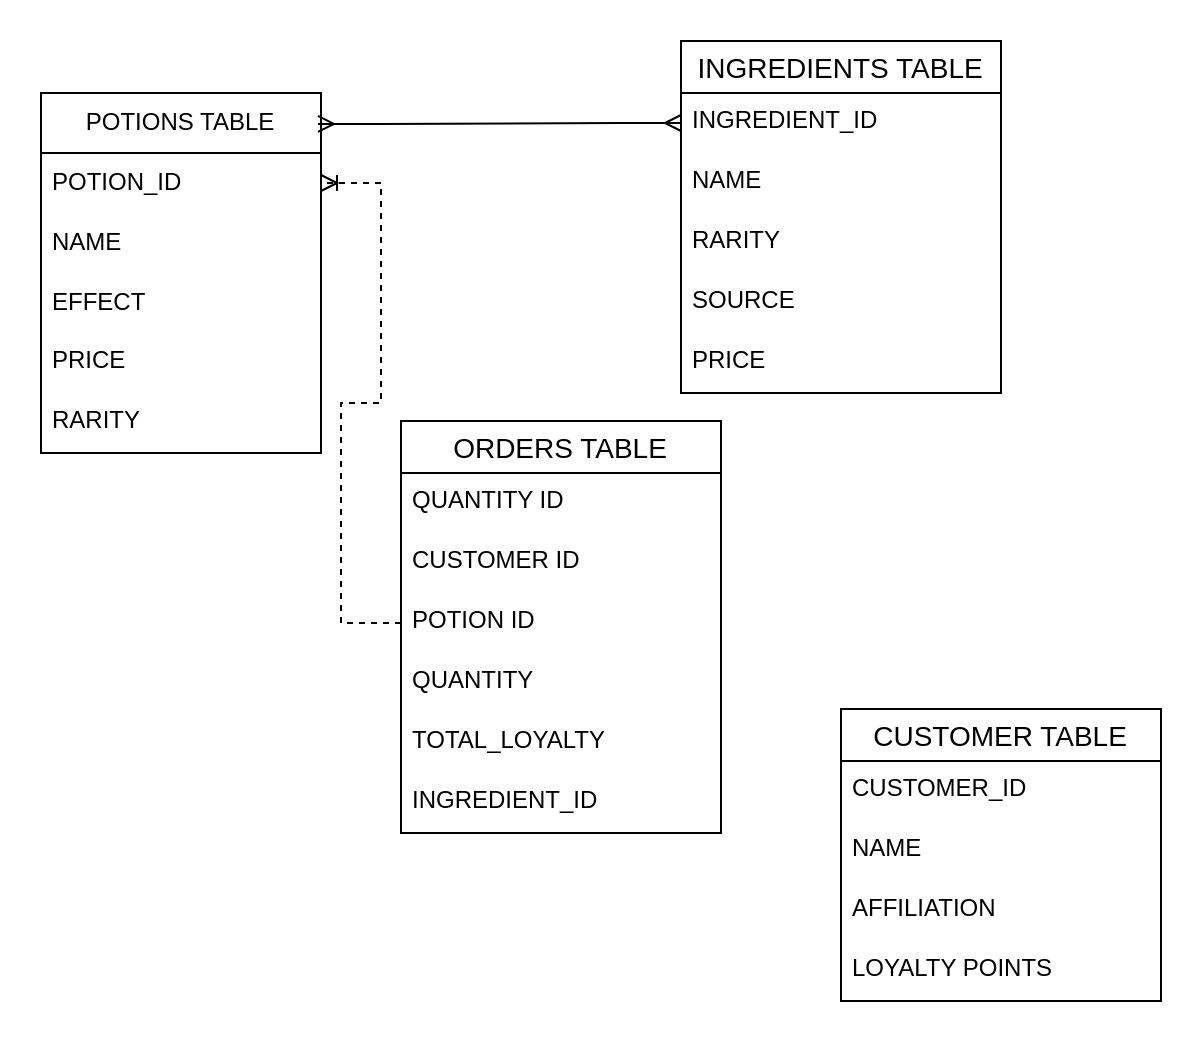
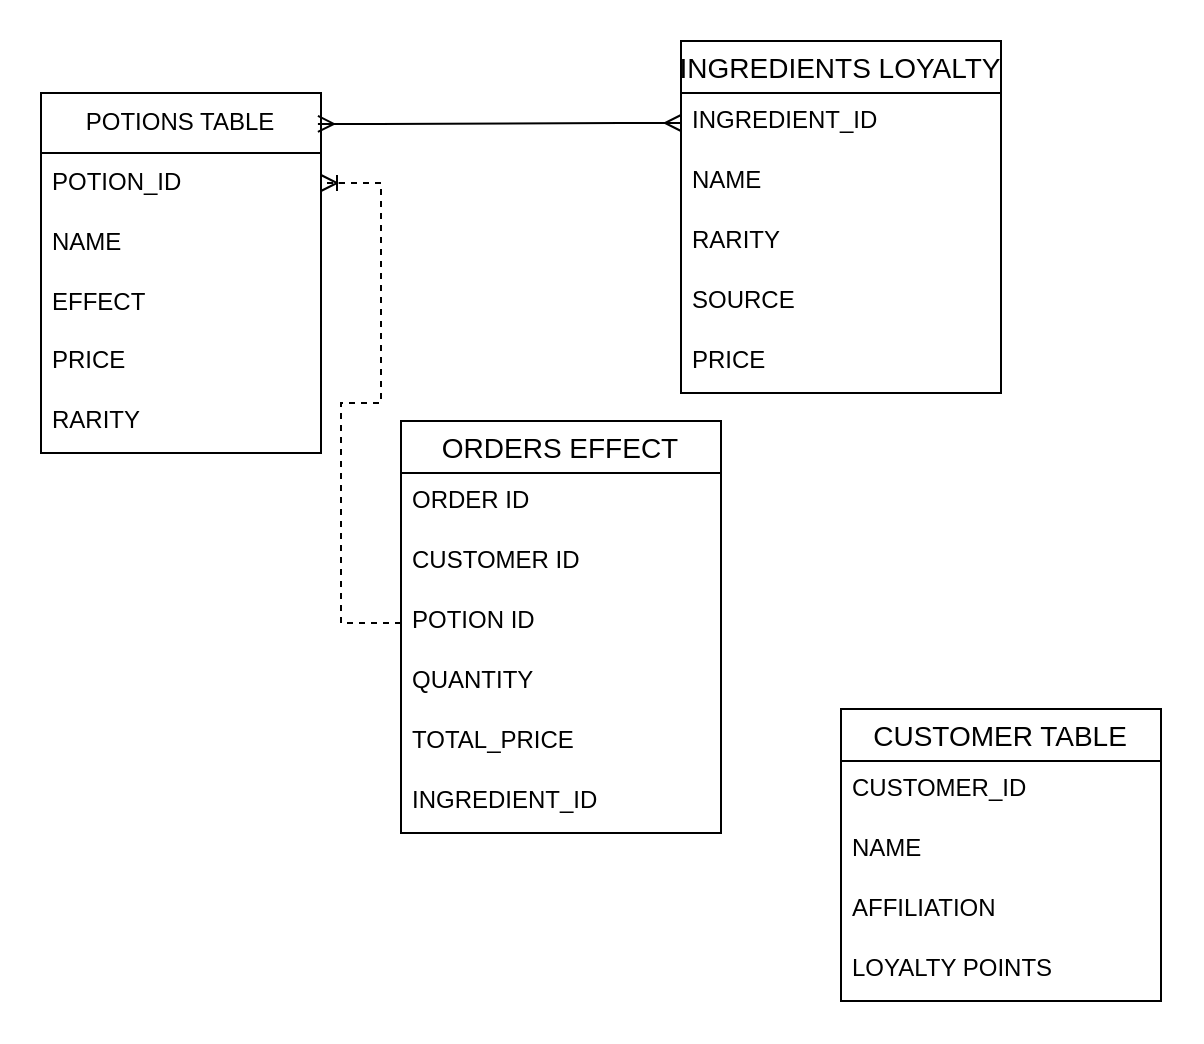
- <mxCell id="8" value="INGREDIENTS TABLE" style="swimlane;fontStyle=0;childLayout=stackLayout;horizontal=1;startSize=26;horizontalStack=0;resizeParent=1;resizeParentMax=0;resizeLast=0;collapsible=1;marginBottom=0;align=center;fontSize=14;" vertex="1" parent="1"><mxGeometry x="340" y="20" width="160" height="176" as="geometry" /></mxCell>
+ <mxCell id="8" value="INGREDIENTS LOYALTY" style="swimlane;fontStyle=0;childLayout=stackLayout;horizontal=1;startSize=26;horizontalStack=0;resizeParent=1;resizeParentMax=0;resizeLast=0;collapsible=1;marginBottom=0;align=center;fontSize=14;" vertex="1" parent="1"><mxGeometry x="340" y="20" width="160" height="176" as="geometry" /></mxCell>
- <mxCell id="19" value="ORDERS TABLE" style="swimlane;fontStyle=0;childLayout=stackLayout;horizontal=1;startSize=26;horizontalStack=0;resizeParent=1;resizeParentMax=0;resizeLast=0;collapsible=1;marginBottom=0;align=center;fontSize=14;" vertex="1" parent="1"><mxGeometry x="200" y="210" width="160" height="206" as="geometry" /></mxCell>
+ <mxCell id="19" value="ORDERS EFFECT" style="swimlane;fontStyle=0;childLayout=stackLayout;horizontal=1;startSize=26;horizontalStack=0;resizeParent=1;resizeParentMax=0;resizeLast=0;collapsible=1;marginBottom=0;align=center;fontSize=14;" vertex="1" parent="1"><mxGeometry x="200" y="210" width="160" height="206" as="geometry" /></mxCell>
- <mxCell id="20" value="QUANTITY ID" style="text;strokeColor=none;fillColor=none;spacingLeft=4;spacingRight=4;overflow=hidden;rotatable=0;points=[[0,0.5],[1,0.5]];portConstraint=eastwest;fontSize=12;whiteSpace=wrap;html=1;" vertex="1" parent="19"><mxGeometry y="26" width="160" height="30" as="geometry" /></mxCell>
+ <mxCell id="20" value="ORDER ID" style="text;strokeColor=none;fillColor=none;spacingLeft=4;spacingRight=4;overflow=hidden;rotatable=0;points=[[0,0.5],[1,0.5]];portConstraint=eastwest;fontSize=12;whiteSpace=wrap;html=1;" vertex="1" parent="19"><mxGeometry y="26" width="160" height="30" as="geometry" /></mxCell>
- <mxCell id="24" value="TOTAL_LOYALTY" style="text;strokeColor=none;fillColor=none;spacingLeft=4;spacingRight=4;overflow=hidden;rotatable=0;points=[[0,0.5],[1,0.5]];portConstraint=eastwest;fontSize=12;whiteSpace=wrap;html=1;" vertex="1" parent="19"><mxGeometry y="146" width="160" height="30" as="geometry" /></mxCell>
+ <mxCell id="24" value="TOTAL_PRICE" style="text;strokeColor=none;fillColor=none;spacingLeft=4;spacingRight=4;overflow=hidden;rotatable=0;points=[[0,0.5],[1,0.5]];portConstraint=eastwest;fontSize=12;whiteSpace=wrap;html=1;" vertex="1" parent="19"><mxGeometry y="146" width="160" height="30" as="geometry" /></mxCell>
